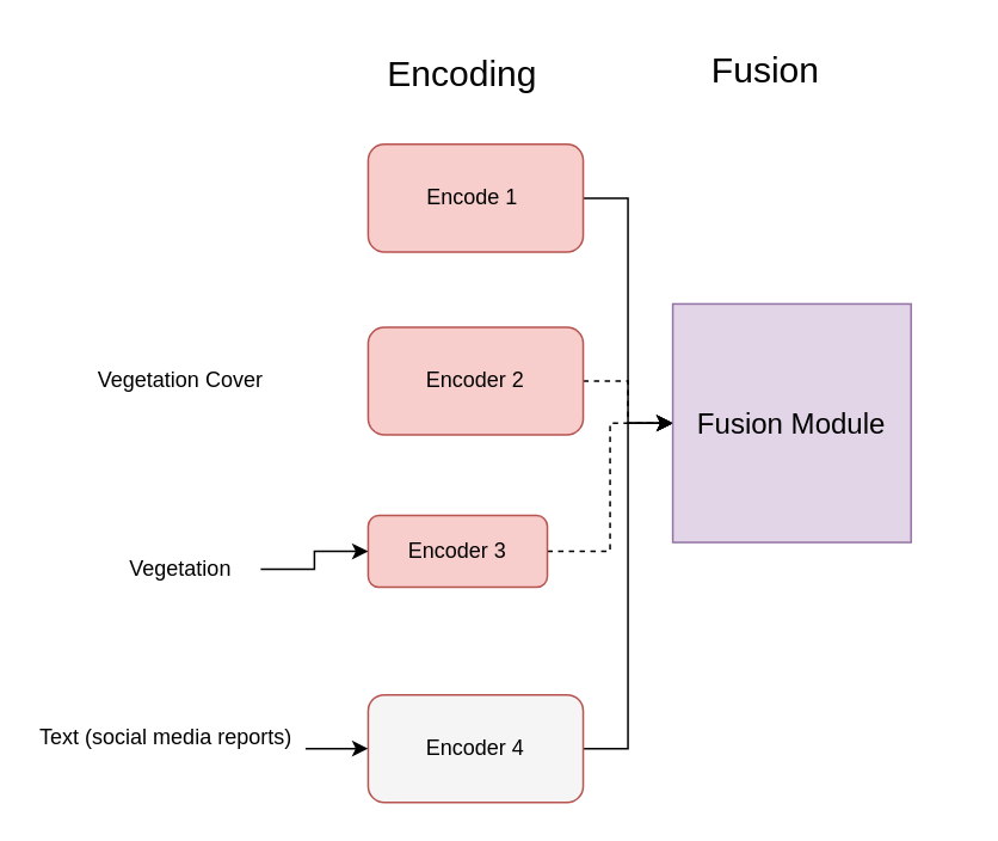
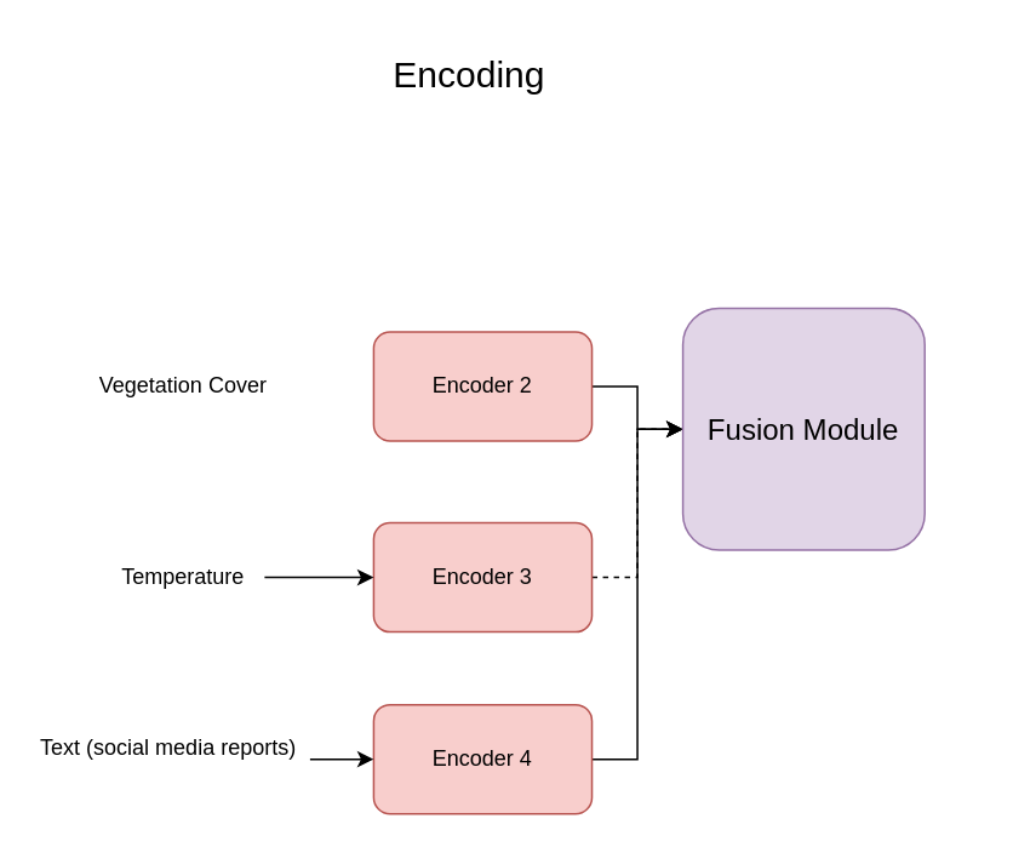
- <mxCell id="17" value="&lt;div style=&quot;text-align: center;&quot;&gt;&lt;span style=&quot;background-color: initial; font-size: 20px; text-wrap: nowrap;&quot;&gt;Fusion&lt;/span&gt;&lt;/div&gt;" style="text;whiteSpace=wrap;html=1;" vertex="1" parent="1"><mxGeometry x="395" y="20" width="140" height="50" as="geometry" /></mxCell>
- <mxCell id="3" value="Encode 1&amp;nbsp;" style="rounded=1;whiteSpace=wrap;html=1;fillColor=#f8cecc;strokeColor=#b85450;" vertex="1" parent="1"><mxGeometry x="205" y="80" width="120" height="60" as="geometry" /></mxCell>
- <mxCell id="2" style="edgeStyle=orthogonalEdgeStyle;rounded=0;orthogonalLoop=1;jettySize=auto;html=1;entryX=0;entryY=0.5;entryDx=0;entryDy=0;" edge="1" parent="1" source="3" target="15"><mxGeometry relative="1" as="geometry" /></mxCell>
- <mxCell id="4" style="edgeStyle=orthogonalEdgeStyle;rounded=0;orthogonalLoop=1;jettySize=auto;html=1;entryX=0;entryY=0.5;entryDx=0;entryDy=0;dashed=1;" edge="1" parent="1" source="5" target="15"><mxGeometry relative="1" as="geometry" /></mxCell>
+ <mxCell id="4" style="edgeStyle=orthogonalEdgeStyle;rounded=0;orthogonalLoop=1;jettySize=auto;html=1;entryX=0;entryY=0.5;entryDx=0;entryDy=0;" edge="1" parent="1" source="5" target="15"><mxGeometry relative="1" as="geometry" /></mxCell>
- <mxCell id="15" value="&lt;font style=&quot;font-size: 16px;&quot;&gt;Fusion Module&lt;/font&gt;" style="whiteSpace=wrap;html=1;aspect=fixed;fillColor=#e1d5e7;strokeColor=#9673a6;" vertex="1" parent="1"><mxGeometry x="375" y="169" width="133" height="133" as="geometry" /></mxCell>
+ <mxCell id="15" value="&lt;font style=&quot;font-size: 16px;&quot;&gt;Fusion Module&lt;/font&gt;" style="whiteSpace=wrap;html=1;aspect=fixed;fillColor=#e1d5e7;strokeColor=#9673a6;rounded=1;" vertex="1" parent="1"><mxGeometry x="375" y="169" width="133" height="133" as="geometry" /></mxCell>
- <mxCell id="7" value="Encoder 3" style="rounded=1;whiteSpace=wrap;html=1;fillColor=#f8cecc;strokeColor=#b85450;" vertex="1" parent="1"><mxGeometry x="205" y="287" width="100" height="40" as="geometry" /></mxCell>
+ <mxCell id="7" value="Encoder 3" style="rounded=1;whiteSpace=wrap;html=1;fillColor=#f8cecc;strokeColor=#b85450;" vertex="1" parent="1"><mxGeometry x="205" y="287" width="120" height="60" as="geometry" /></mxCell>
- <mxCell id="10" value="Vegetation" style="text;html=1;align=center;verticalAlign=middle;resizable=0;points=[];autosize=1;strokeColor=none;fillColor=none;" vertex="1" parent="1"><mxGeometry x="55" y="302" width="90" height="30" as="geometry" /></mxCell>
+ <mxCell id="10" value="Temperature" style="text;html=1;align=center;verticalAlign=middle;resizable=0;points=[];autosize=1;strokeColor=none;fillColor=none;" vertex="1" parent="1"><mxGeometry x="55" y="302" width="90" height="30" as="geometry" /></mxCell>
- <mxCell id="12" value="Encoder 4" style="rounded=1;whiteSpace=wrap;html=1;fillColor=#f5f5f5;strokeColor=#b85450;" vertex="1" parent="1"><mxGeometry x="205" y="387" width="120" height="60" as="geometry" /></mxCell>
+ <mxCell id="12" value="Encoder 4" style="rounded=1;whiteSpace=wrap;html=1;fillColor=#f8cecc;strokeColor=#b85450;" vertex="1" parent="1"><mxGeometry x="205" y="387" width="120" height="60" as="geometry" /></mxCell>
